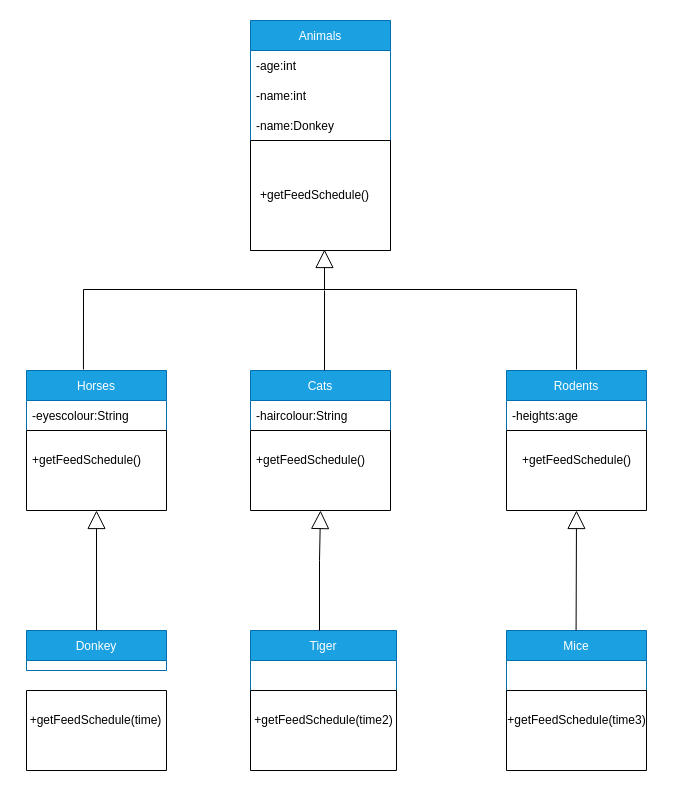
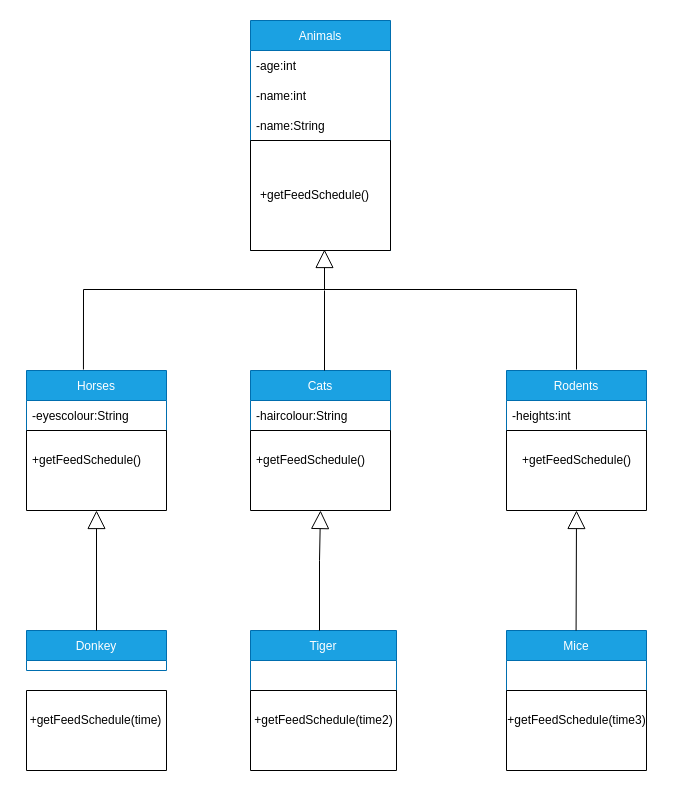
- <mxCell id="5" value="-name:Donkey" style="text;strokeColor=none;fillColor=none;align=left;verticalAlign=middle;spacingLeft=4;spacingRight=4;overflow=hidden;points=[[0,0.5],[1,0.5]];portConstraint=eastwest;rotatable=0;" vertex="1" parent="2"><mxGeometry y="90" width="140" height="30" as="geometry" /></mxCell>
+ <mxCell id="5" value="-name:String" style="text;strokeColor=none;fillColor=none;align=left;verticalAlign=middle;spacingLeft=4;spacingRight=4;overflow=hidden;points=[[0,0.5],[1,0.5]];portConstraint=eastwest;rotatable=0;" vertex="1" parent="2"><mxGeometry y="90" width="140" height="30" as="geometry" /></mxCell>
- <mxCell id="13" value="-heights:age" style="text;strokeColor=none;fillColor=none;align=left;verticalAlign=middle;spacingLeft=4;spacingRight=4;overflow=hidden;points=[[0,0.5],[1,0.5]];portConstraint=eastwest;rotatable=0;" vertex="1" parent="12"><mxGeometry y="30" width="140" height="30" as="geometry" /></mxCell>
+ <mxCell id="13" value="-heights:int" style="text;strokeColor=none;fillColor=none;align=left;verticalAlign=middle;spacingLeft=4;spacingRight=4;overflow=hidden;points=[[0,0.5],[1,0.5]];portConstraint=eastwest;rotatable=0;" vertex="1" parent="12"><mxGeometry y="30" width="140" height="30" as="geometry" /></mxCell>
